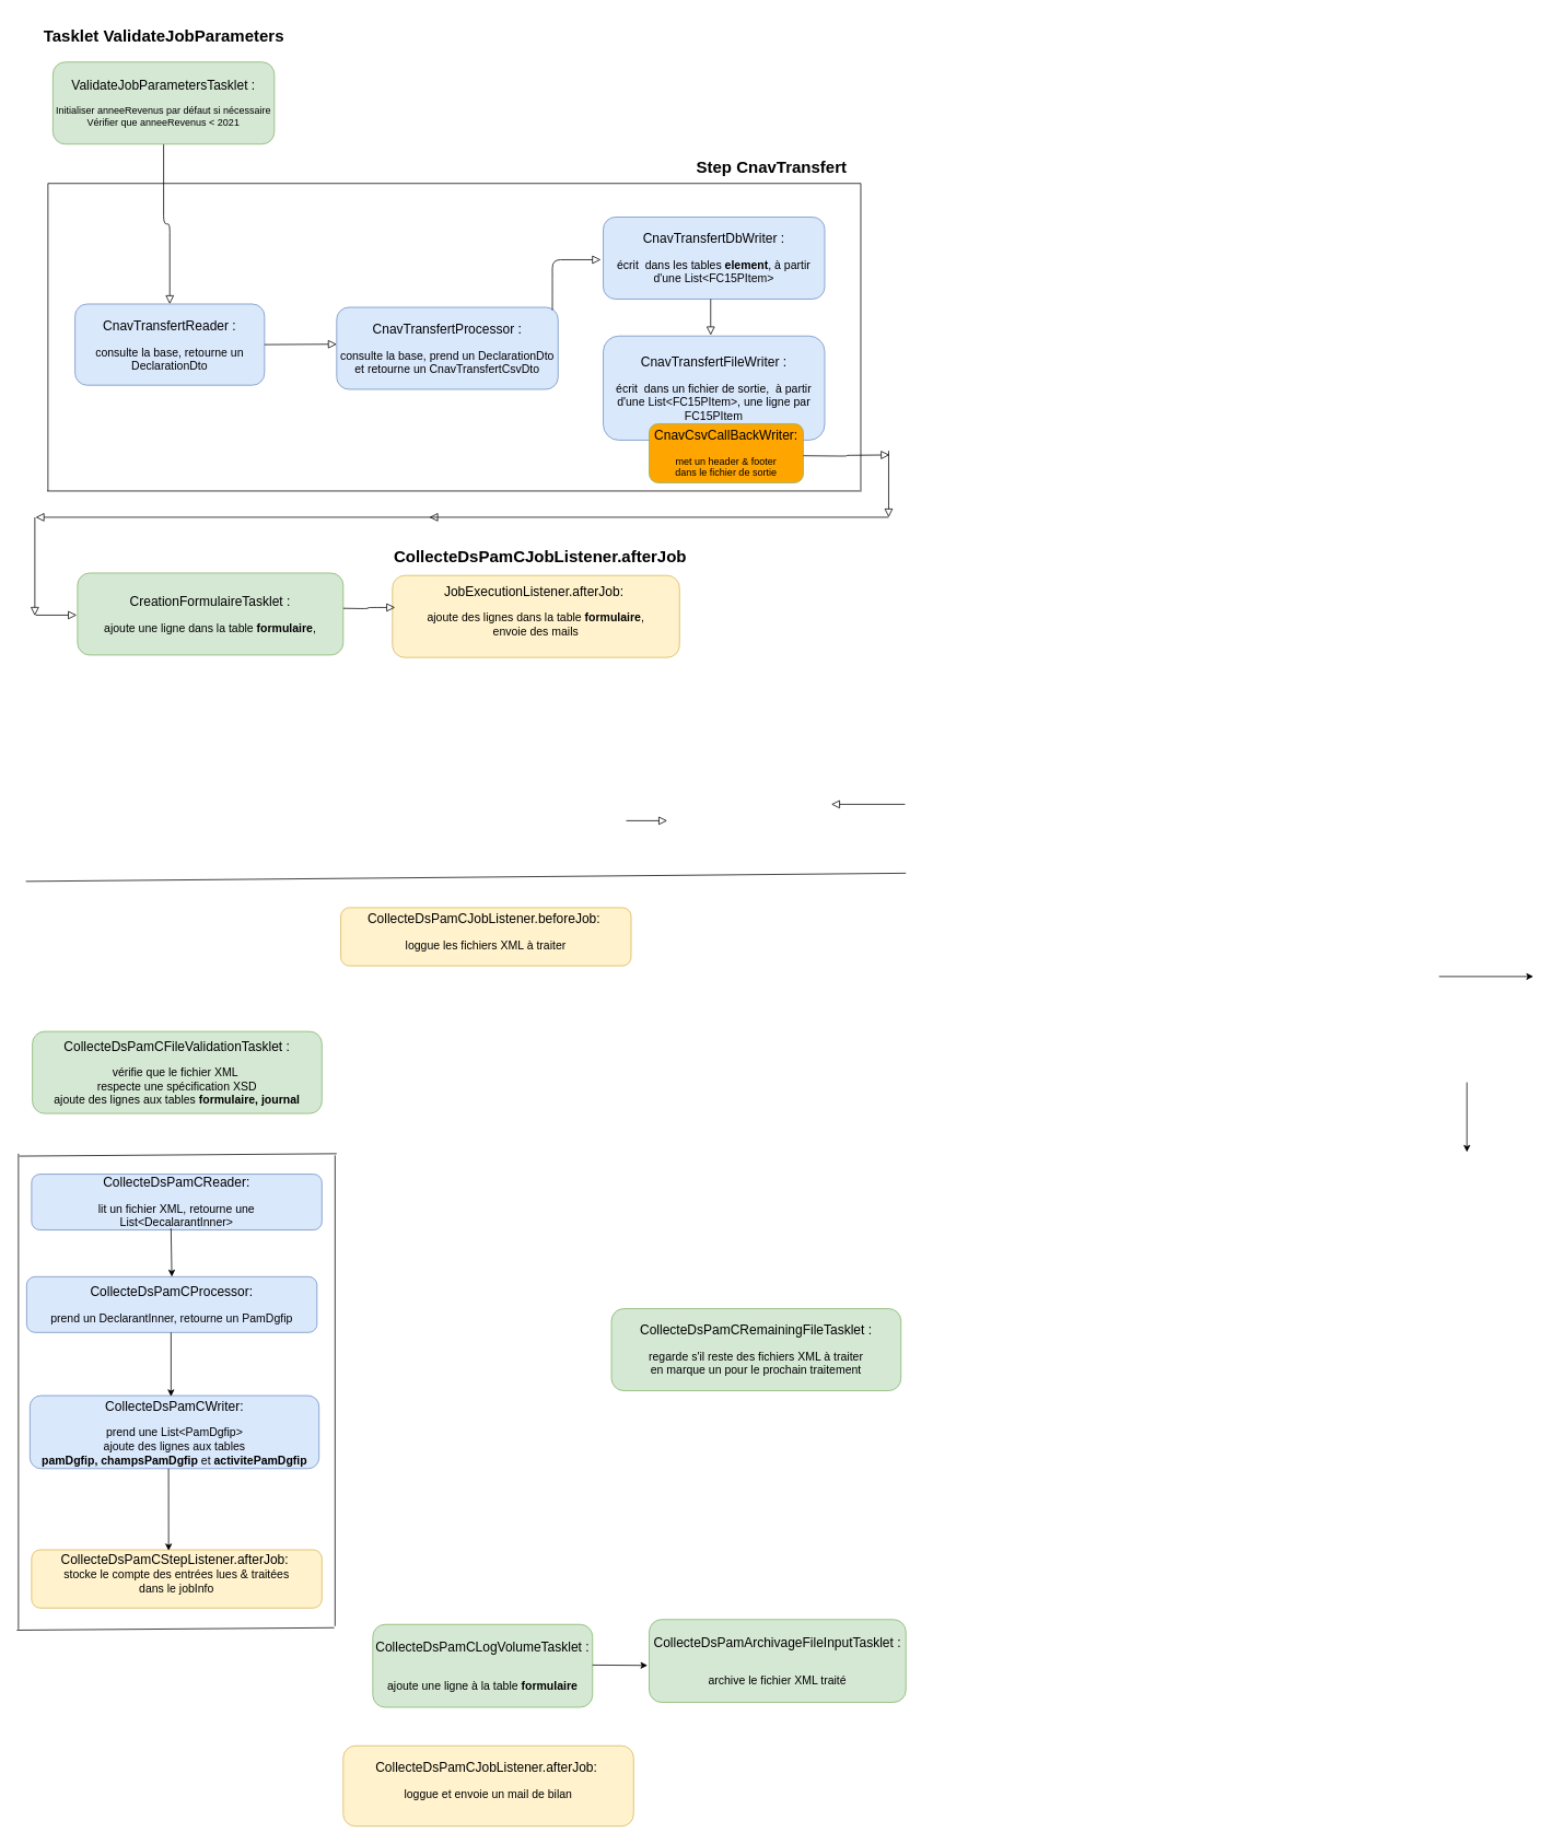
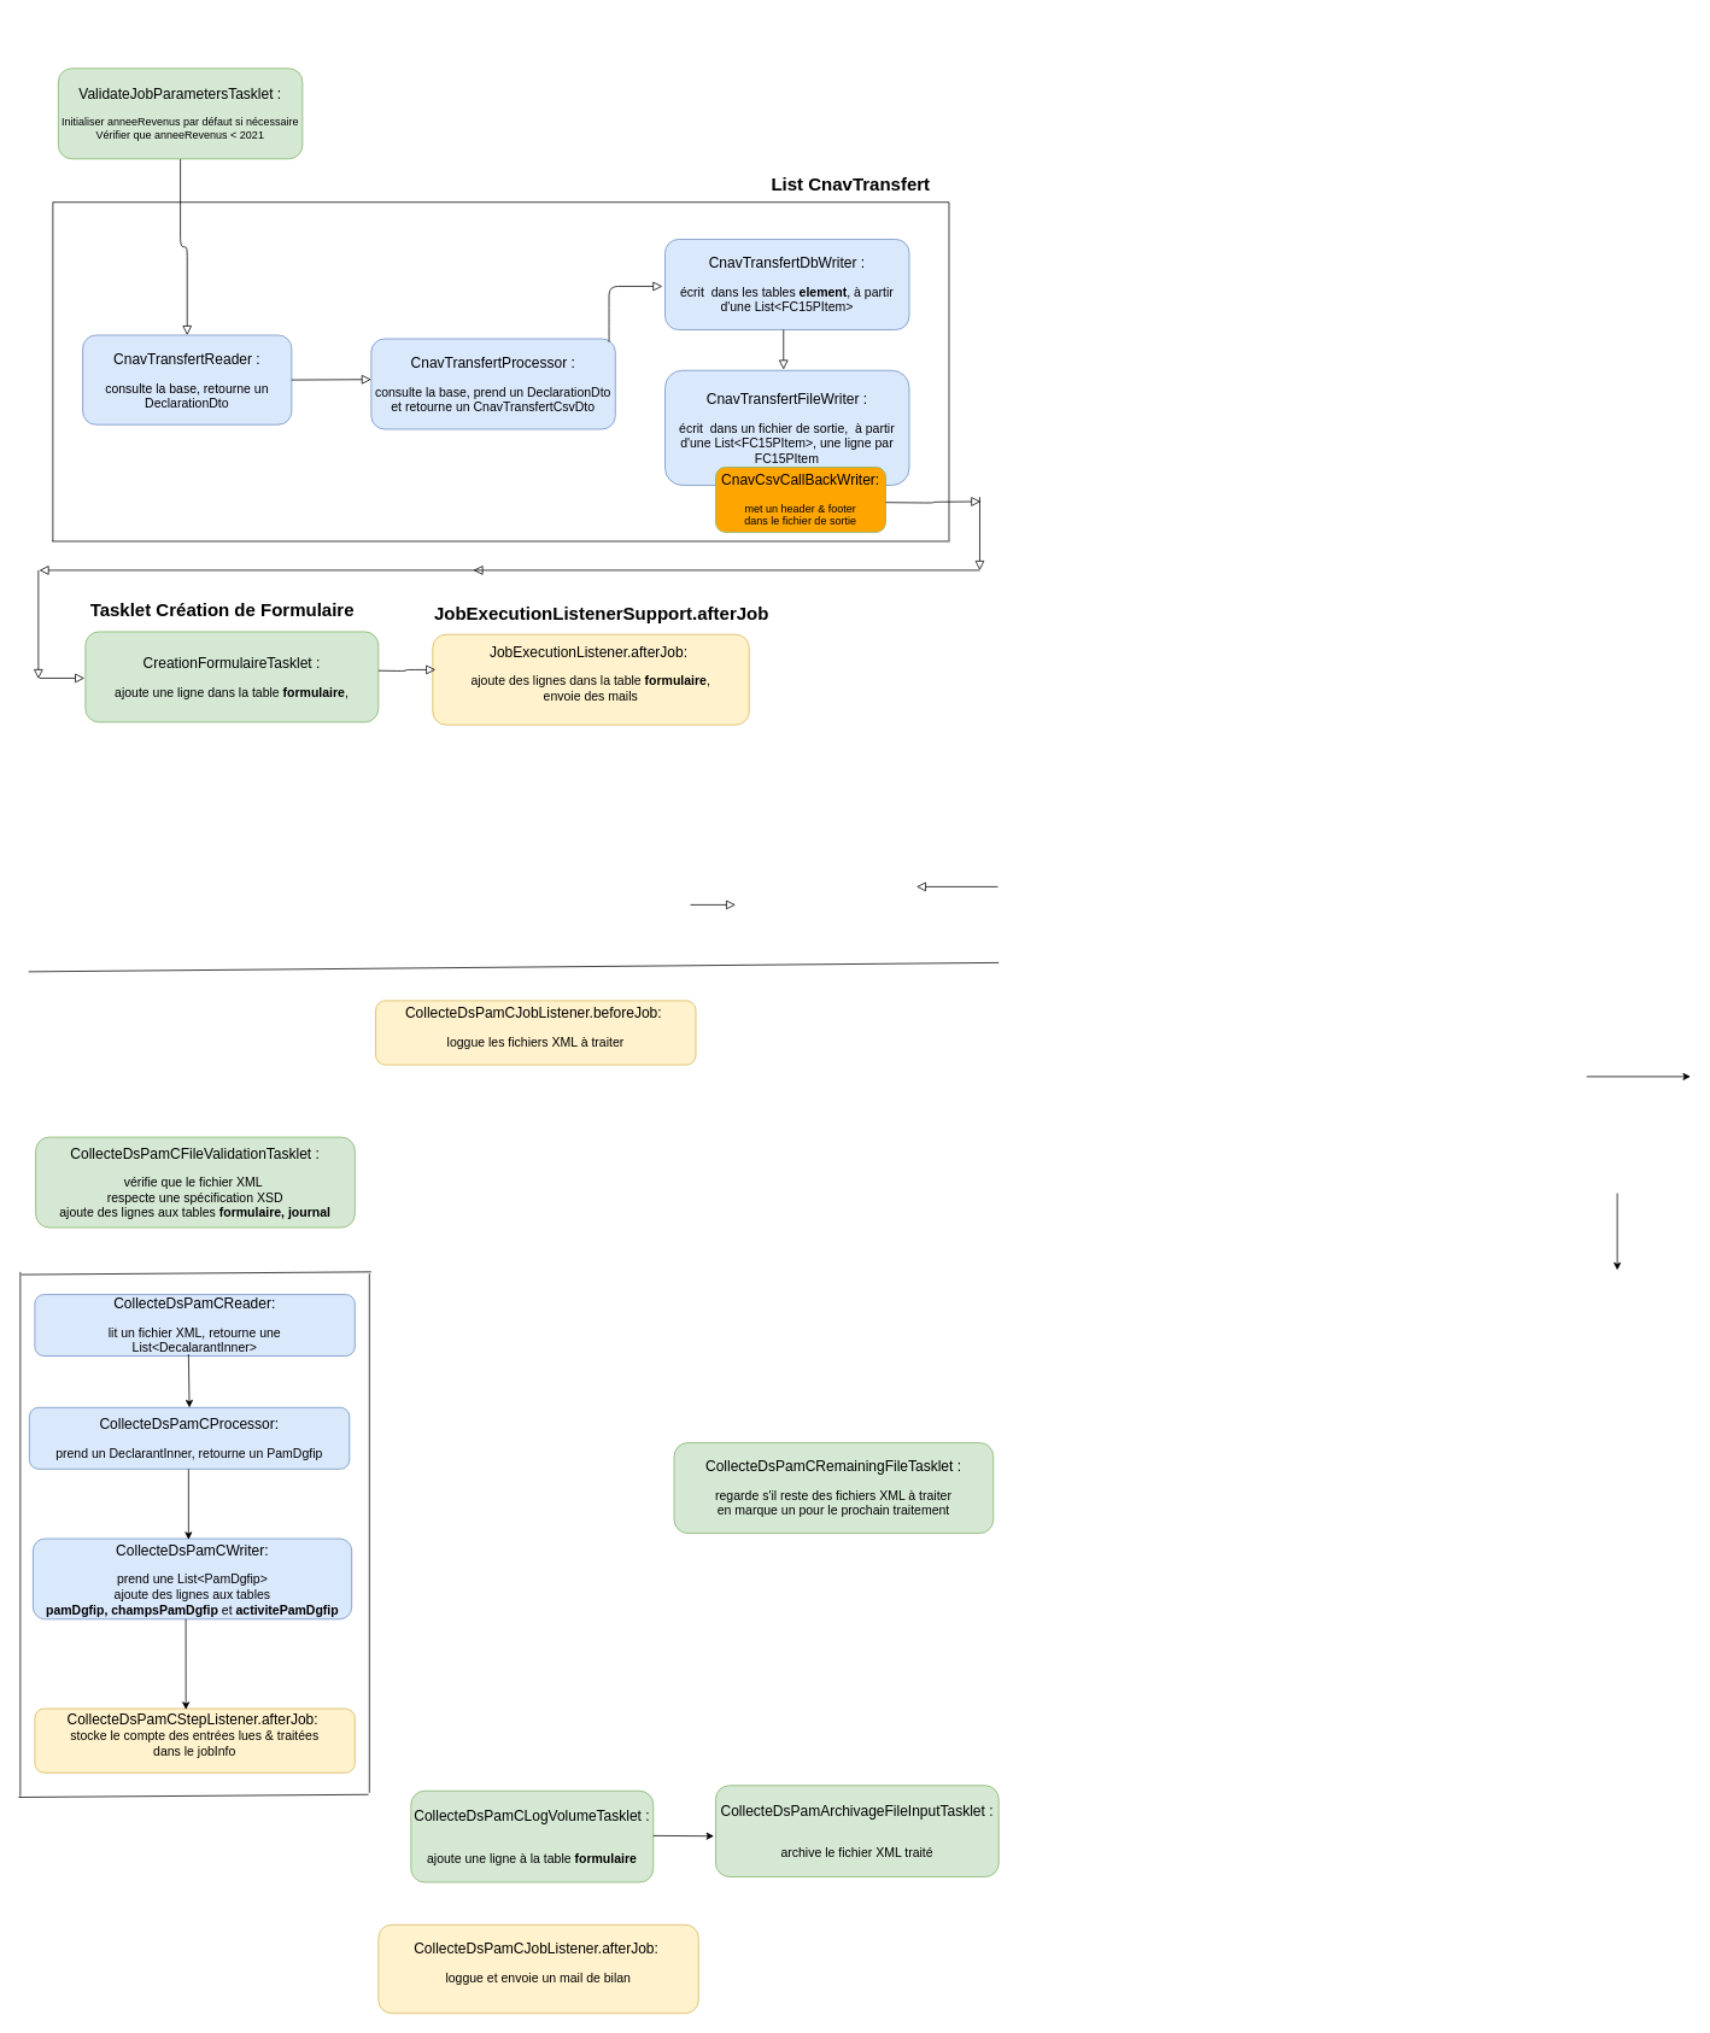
- <mxCell id="2" value="&lt;font size=&quot;1&quot;&gt;&lt;b style=&quot;font-size: 20px;&quot;&gt;Tasklet ValidateJobParameters&lt;/b&gt;&lt;/font&gt;" style="text;html=1;align=center;verticalAlign=middle;whiteSpace=wrap;rounded=1;" parent="1" vertex="1"><mxGeometry x="47.5" y="20" width="303" height="46" as="geometry" /></mxCell>
- <mxCell id="8" value="&lt;font size=&quot;1&quot;&gt;&lt;b style=&quot;font-size: 20px;&quot;&gt;Step CnavTransfert&lt;/b&gt;&lt;/font&gt;" style="text;html=1;align=center;verticalAlign=middle;whiteSpace=wrap;rounded=1;" parent="1" vertex="1"><mxGeometry x="843" y="178" width="195" height="50" as="geometry" /></mxCell>
+ <mxCell id="8" value="&lt;font size=&quot;1&quot;&gt;&lt;b style=&quot;font-size: 20px;&quot;&gt;List CnavTransfert&lt;/b&gt;&lt;/font&gt;" style="text;html=1;align=center;verticalAlign=middle;whiteSpace=wrap;rounded=1;" parent="1" vertex="1"><mxGeometry x="843" y="178" width="195" height="50" as="geometry" /></mxCell>
+ <mxCell id="31" value="&lt;font size=&quot;1&quot;&gt;&lt;b style=&quot;font-size: 20px;&quot;&gt;Tasklet Création de Formulaire&lt;br&gt;&lt;/b&gt;&lt;/font&gt;" style="text;html=1;align=center;verticalAlign=middle;whiteSpace=wrap;rounded=1;" parent="1" vertex="1"><mxGeometry x="94" y="650" width="303" height="46" as="geometry" /></mxCell>
- <mxCell id="4" value="&lt;font size=&quot;1&quot;&gt;&lt;b style=&quot;font-size: 20px;&quot;&gt;CollecteDsPamCJobListener.afterJob&lt;/b&gt;&lt;/font&gt;" style="text;whiteSpace=wrap;html=1;rounded=1;" parent="1" vertex="1"><mxGeometry x="478" y="659" width="373" height="50" as="geometry" /></mxCell>
+ <mxCell id="4" value="&lt;font size=&quot;1&quot;&gt;&lt;b style=&quot;font-size: 20px;&quot;&gt;JobExecutionListenerSupport.afterJob&lt;/b&gt;&lt;/font&gt;" style="text;whiteSpace=wrap;html=1;rounded=1;" parent="1" vertex="1"><mxGeometry x="478" y="659" width="373" height="50" as="geometry" /></mxCell>
